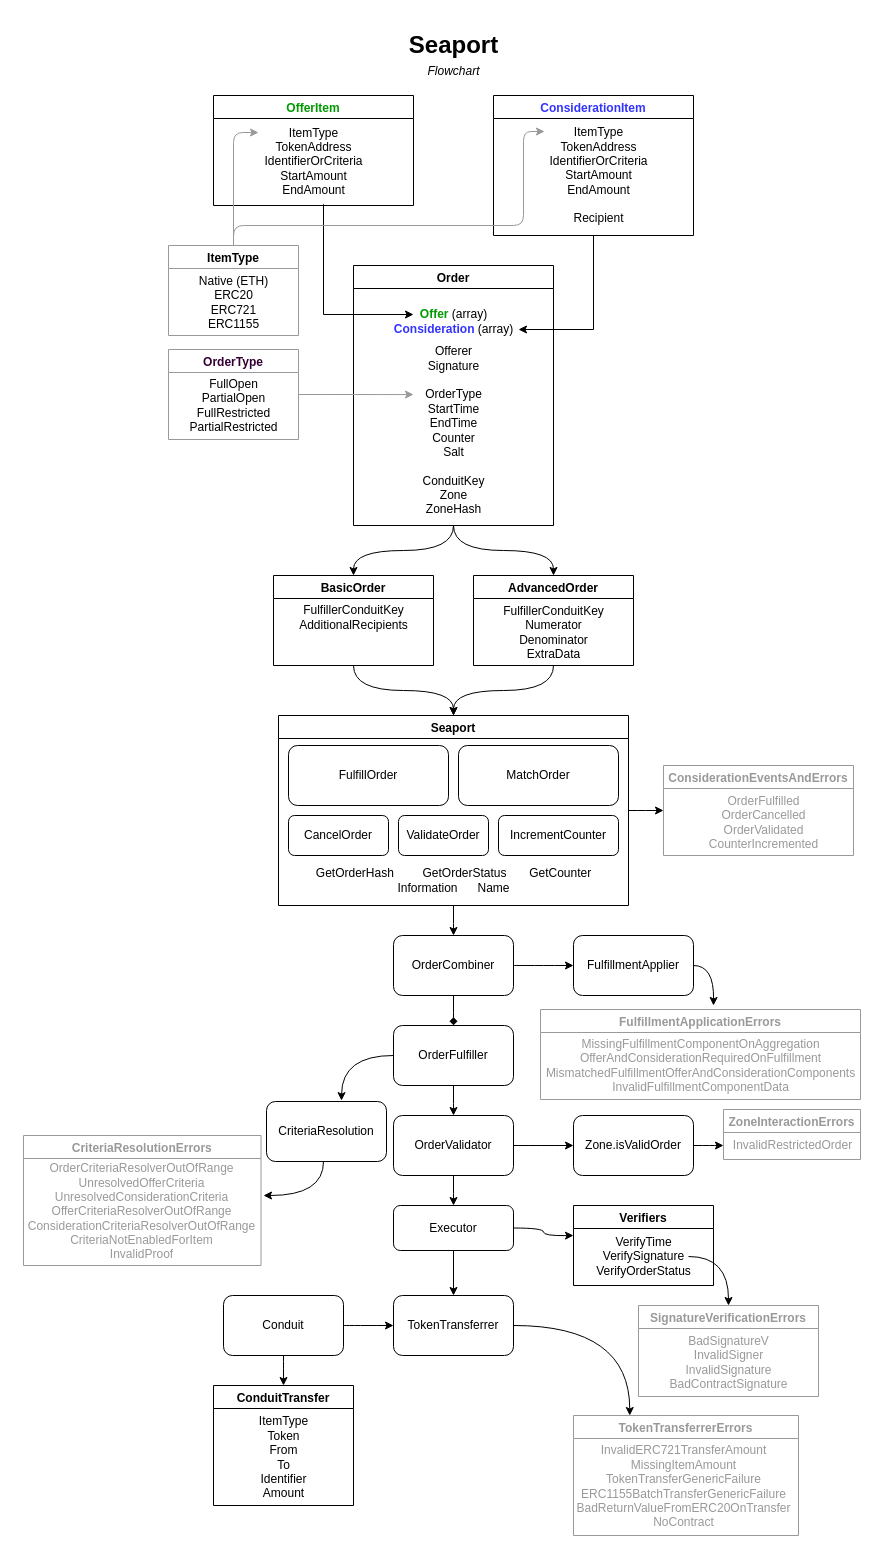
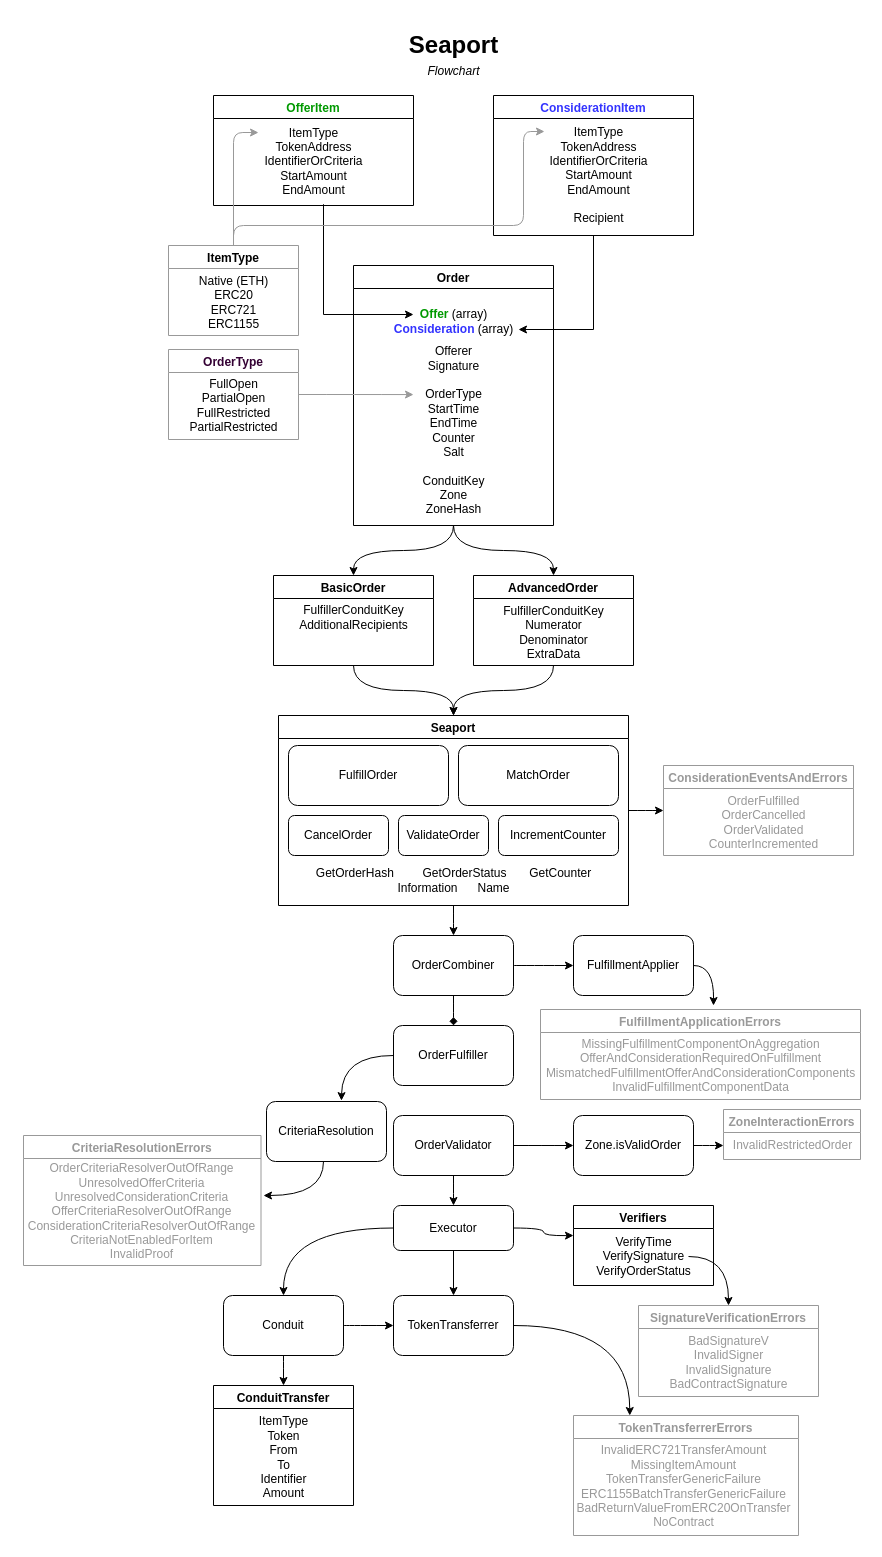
- <mxCell id="56" style="edgeStyle=orthogonalEdgeStyle;curved=1;orthogonalLoop=1;jettySize=auto;html=1;entryX=0.5;entryY=0;entryDx=0;entryDy=0;strokeColor=#000000;" edge="1" parent="1" source="58" target="65"><mxGeometry relative="1" as="geometry" /></mxCell>
+ <mxCell id="24" style="edgeStyle=orthogonalEdgeStyle;curved=1;orthogonalLoop=1;jettySize=auto;html=1;entryX=0.5;entryY=0;entryDx=0;entryDy=0;fontFamily=Helvetica;fontSize=12;fontColor=#000000;strokeColor=#000000;" edge="1" parent="1" source="25" target="70"><mxGeometry relative="1" as="geometry" /></mxCell>
